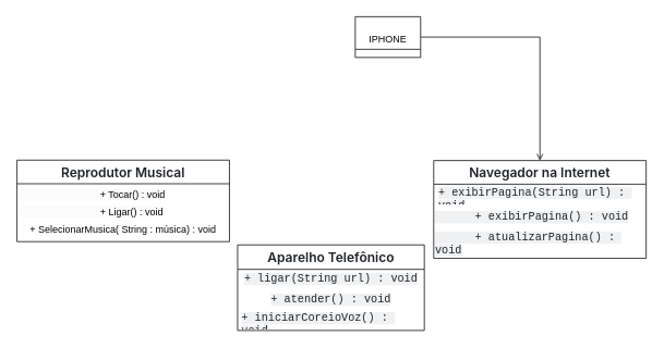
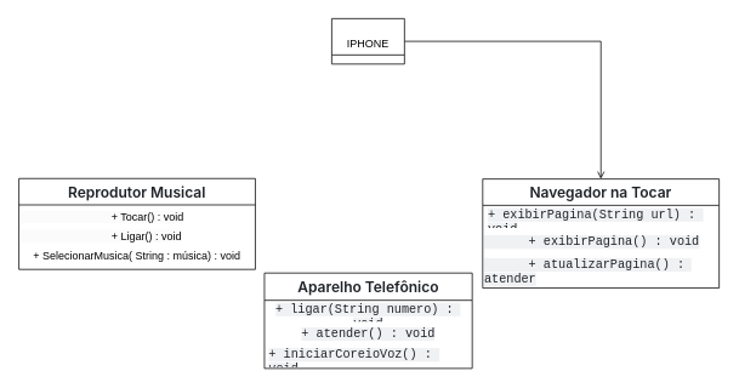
- <mxCell id="3" value="&lt;div&gt;&lt;br&gt;&lt;/div&gt;IPHONE&lt;div&gt;&lt;br&gt;&lt;/div&gt;" style="swimlane;fontStyle=0;align=center;verticalAlign=top;childLayout=stackLayout;horizontal=1;startSize=40;horizontalStack=0;resizeParent=1;resizeParentMax=0;resizeLast=0;collapsible=0;marginBottom=0;html=1;whiteSpace=wrap;" vertex="1" parent="1"><mxGeometry x="434" y="20" width="80" height="50" as="geometry" /></mxCell>
+ <mxCell id="3" value="&lt;div&gt;&lt;br&gt;&lt;/div&gt;IPHONE&lt;div&gt;&lt;br&gt;&lt;/div&gt;" style="swimlane;fontStyle=0;align=center;verticalAlign=top;childLayout=stackLayout;horizontal=1;startSize=40;horizontalStack=0;resizeParent=1;resizeParentMax=0;resizeLast=0;collapsible=0;marginBottom=0;html=1;whiteSpace=wrap;" vertex="1" parent="1"><mxGeometry x="364" y="20" width="80" height="50" as="geometry" /></mxCell>
- <mxCell id="12" value="&lt;span style=&quot;box-sizing: border-box; font-weight: var(--base-text-weight-semibold, 600); color: rgb(31, 35, 40); font-family: -apple-system, BlinkMacSystemFont, &amp;quot;Segoe UI&amp;quot;, &amp;quot;Noto Sans&amp;quot;, Helvetica, Arial, sans-serif, &amp;quot;Apple Color Emoji&amp;quot;, &amp;quot;Segoe UI Emoji&amp;quot;; font-size: 16px; text-align: left; background-color: rgb(255, 255, 255);&quot;&gt;Navegador na Internet&lt;/span&gt;" style="swimlane;fontStyle=1;align=center;verticalAlign=middle;childLayout=stackLayout;horizontal=1;startSize=29;horizontalStack=0;resizeParent=1;resizeParentMax=0;resizeLast=0;collapsible=0;marginBottom=0;html=1;whiteSpace=wrap;" vertex="1" parent="1"><mxGeometry x="530" y="196.5" width="260" height="120" as="geometry" /></mxCell>
+ <mxCell id="12" value="&lt;span style=&quot;box-sizing: border-box; font-weight: var(--base-text-weight-semibold, 600); color: rgb(31, 35, 40); font-family: -apple-system, BlinkMacSystemFont, &amp;quot;Segoe UI&amp;quot;, &amp;quot;Noto Sans&amp;quot;, Helvetica, Arial, sans-serif, &amp;quot;Apple Color Emoji&amp;quot;, &amp;quot;Segoe UI Emoji&amp;quot;; font-size: 16px; text-align: left; background-color: rgb(255, 255, 255);&quot;&gt;Navegador na Tocar&lt;/span&gt;" style="swimlane;fontStyle=1;align=center;verticalAlign=middle;childLayout=stackLayout;horizontal=1;startSize=29;horizontalStack=0;resizeParent=1;resizeParentMax=0;resizeLast=0;collapsible=0;marginBottom=0;html=1;whiteSpace=wrap;" vertex="1" parent="1"><mxGeometry x="530" y="196.5" width="260" height="120" as="geometry" /></mxCell>
- <mxCell id="15" value="&lt;span style=&quot;color: rgb(31, 35, 40); font-family: ui-monospace, SFMono-Regular, &amp;quot;SF Mono&amp;quot;, Menlo, Consolas, &amp;quot;Liberation Mono&amp;quot;, monospace; font-size: 13.6px; font-style: normal; font-variant-ligatures: normal; font-variant-caps: normal; font-weight: 400; letter-spacing: normal; orphans: 2; text-align: left; text-indent: 0px; text-transform: none; widows: 2; word-spacing: 0px; -webkit-text-stroke-width: 0px; white-space: break-spaces; background-color: rgba(175, 184, 193, 0.2); text-decoration-thickness: initial; text-decoration-style: initial; text-decoration-color: initial; display: inline !important; float: none;&quot;&gt;      + atualizarPagina() : void&lt;/span&gt;" style="text;whiteSpace=wrap;html=1;" vertex="1" parent="12"><mxGeometry y="80" width="260" height="40" as="geometry" /></mxCell>
+ <mxCell id="15" value="&lt;span style=&quot;color: rgb(31, 35, 40); font-family: ui-monospace, SFMono-Regular, &amp;quot;SF Mono&amp;quot;, Menlo, Consolas, &amp;quot;Liberation Mono&amp;quot;, monospace; font-size: 13.6px; font-style: normal; font-variant-ligatures: normal; font-variant-caps: normal; font-weight: 400; letter-spacing: normal; orphans: 2; text-align: left; text-indent: 0px; text-transform: none; widows: 2; word-spacing: 0px; -webkit-text-stroke-width: 0px; white-space: break-spaces; background-color: rgba(175, 184, 193, 0.2); text-decoration-thickness: initial; text-decoration-style: initial; text-decoration-color: initial; display: inline !important; float: none;&quot;&gt;      + atualizarPagina() : atender&lt;/span&gt;" style="text;whiteSpace=wrap;html=1;" vertex="1" parent="12"><mxGeometry y="80" width="260" height="40" as="geometry" /></mxCell>
- <mxCell id="5" value="&lt;span style=&quot;color: rgb(31, 35, 40); font-family: ui-monospace, SFMono-Regular, &amp;quot;SF Mono&amp;quot;, Menlo, Consolas, &amp;quot;Liberation Mono&amp;quot;, monospace; font-size: 13.6px; text-align: left; white-space-collapse: break-spaces; background-color: rgba(175, 184, 193, 0.2);&quot;&gt;+ ligar(String url) : void&lt;/span&gt;" style="text;html=1;strokeColor=none;fillColor=none;align=center;verticalAlign=middle;spacingLeft=4;spacingRight=4;overflow=hidden;rotatable=0;points=[[0,0.5],[1,0.5]];portConstraint=eastwest;whiteSpace=wrap;" vertex="1" parent="4"><mxGeometry y="30" width="228.5" height="25" as="geometry" /></mxCell>
+ <mxCell id="5" value="&lt;span style=&quot;color: rgb(31, 35, 40); font-family: ui-monospace, SFMono-Regular, &amp;quot;SF Mono&amp;quot;, Menlo, Consolas, &amp;quot;Liberation Mono&amp;quot;, monospace; font-size: 13.6px; text-align: left; white-space-collapse: break-spaces; background-color: rgba(175, 184, 193, 0.2);&quot;&gt;+ ligar(String numero) : void&lt;/span&gt;" style="text;html=1;strokeColor=none;fillColor=none;align=center;verticalAlign=middle;spacingLeft=4;spacingRight=4;overflow=hidden;rotatable=0;points=[[0,0.5],[1,0.5]];portConstraint=eastwest;whiteSpace=wrap;" vertex="1" parent="4"><mxGeometry y="30" width="228.5" height="25" as="geometry" /></mxCell>
